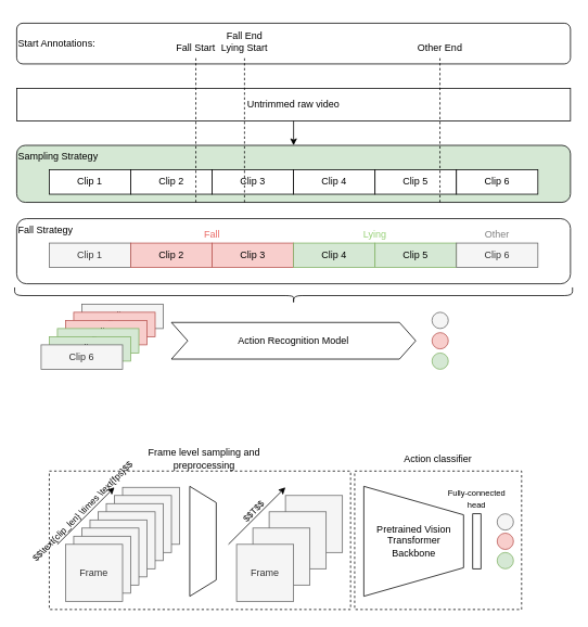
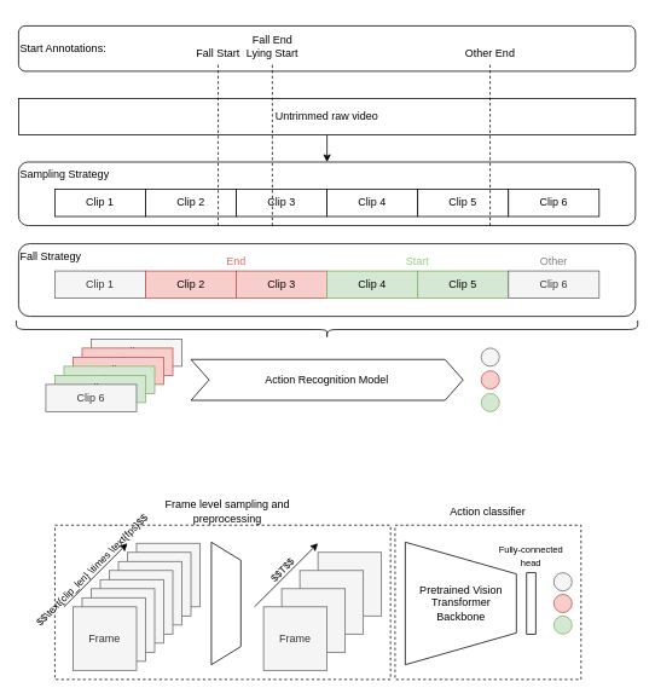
- <mxCell id="7" value="Sampling Strategy" style="rounded=1;whiteSpace=wrap;html=1;align=left;verticalAlign=top;fillColor=#d5e8d4;" vertex="1" parent="1"><mxGeometry x="20" y="178" width="680" height="70" as="geometry" /></mxCell>
+ <mxCell id="7" value="Sampling Strategy" style="rounded=1;whiteSpace=wrap;html=1;align=left;verticalAlign=top;" vertex="1" parent="1"><mxGeometry x="20" y="178" width="680" height="70" as="geometry" /></mxCell>
- <mxCell id="25" value="Fall" style="text;html=1;strokeColor=none;fillColor=none;align=center;verticalAlign=middle;whiteSpace=wrap;rounded=0;fontColor=#EA6B66;" vertex="1" parent="1"><mxGeometry x="230" y="278" width="60" height="20" as="geometry" /></mxCell>
+ <mxCell id="25" value="End" style="text;html=1;strokeColor=none;fillColor=none;align=center;verticalAlign=middle;whiteSpace=wrap;rounded=0;fontColor=#EA6B66;" vertex="1" parent="1"><mxGeometry x="230" y="278" width="60" height="20" as="geometry" /></mxCell>
- <mxCell id="26" value="&lt;font&gt;Lying&lt;/font&gt;" style="text;html=1;strokeColor=none;fillColor=none;align=center;verticalAlign=middle;whiteSpace=wrap;rounded=0;fontColor=#97D077;" vertex="1" parent="1"><mxGeometry x="430" y="278" width="60" height="20" as="geometry" /></mxCell>
+ <mxCell id="26" value="&lt;font&gt;Start&lt;/font&gt;" style="text;html=1;strokeColor=none;fillColor=none;align=center;verticalAlign=middle;whiteSpace=wrap;rounded=0;fontColor=#97D077;" vertex="1" parent="1"><mxGeometry x="430" y="278" width="60" height="20" as="geometry" /></mxCell>
